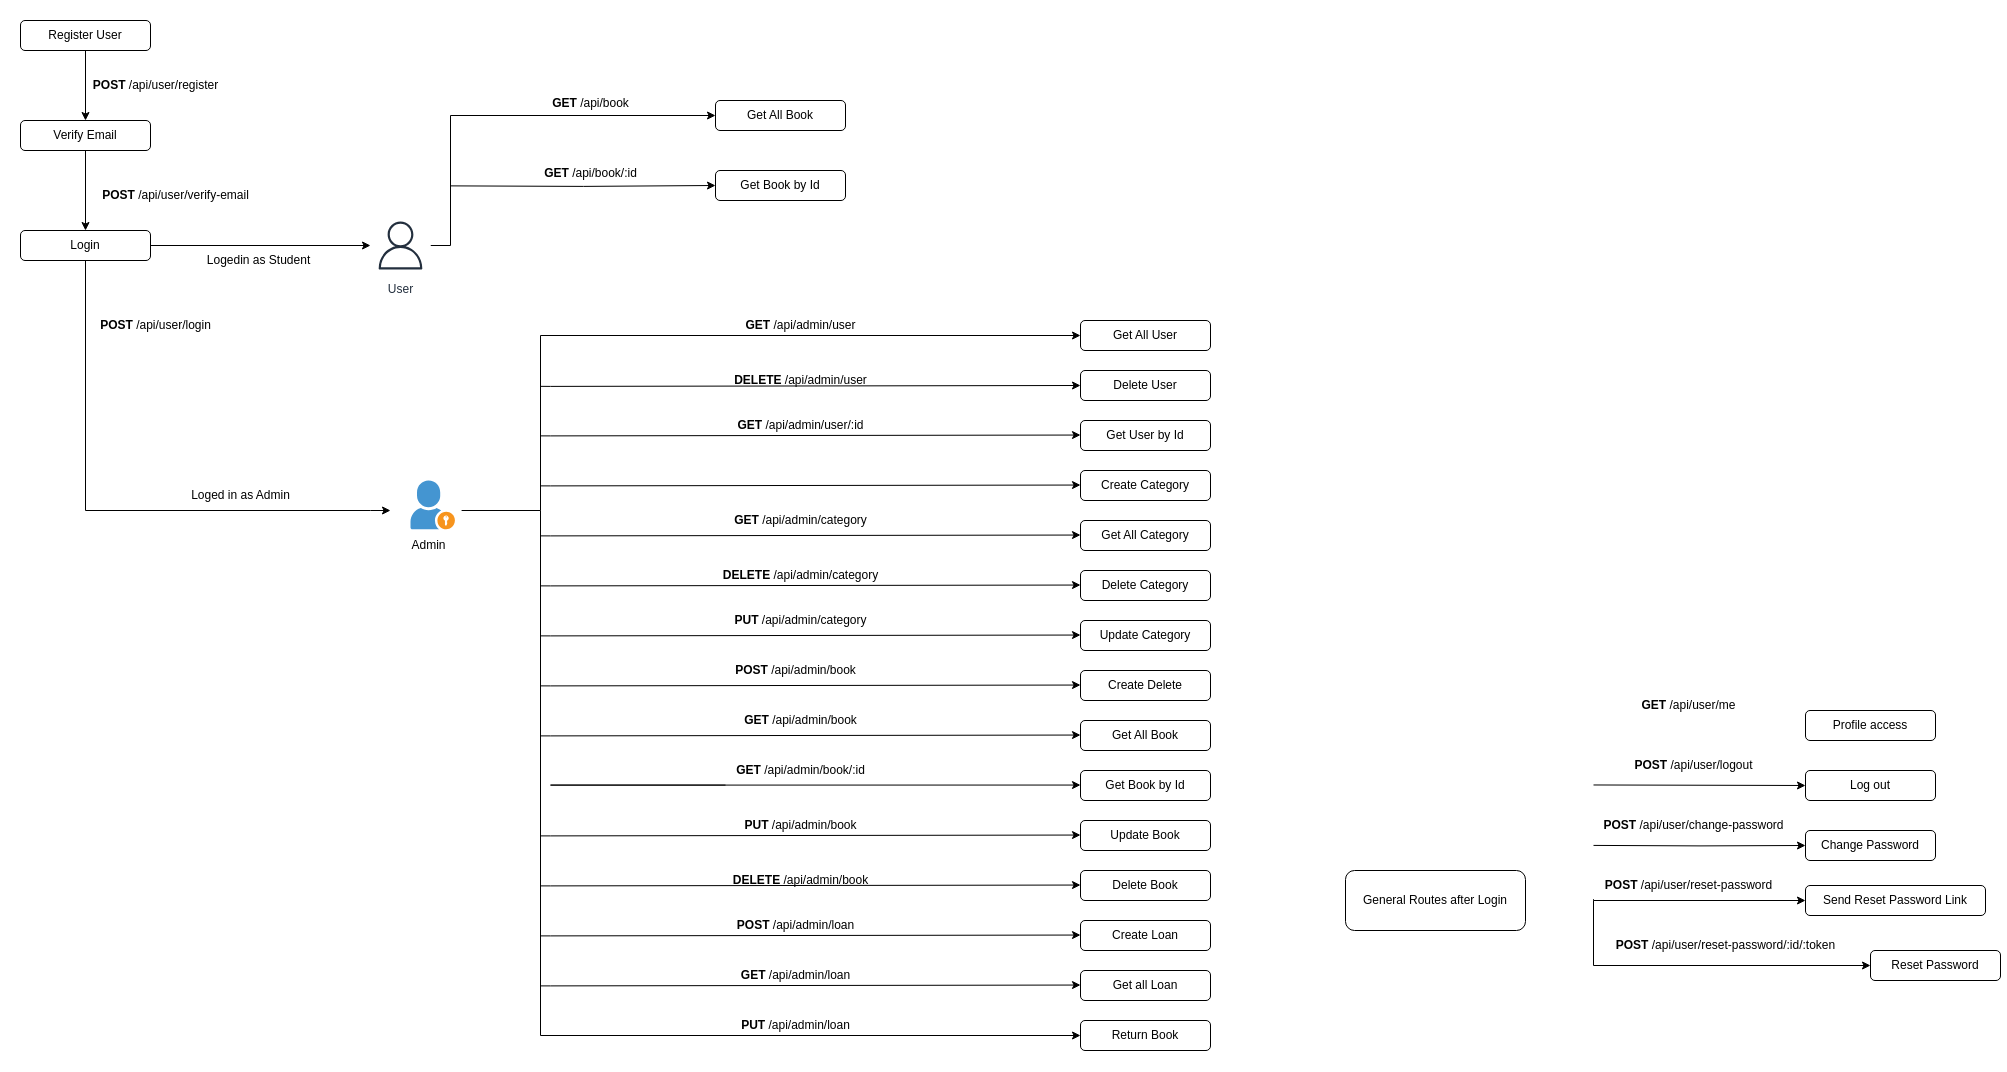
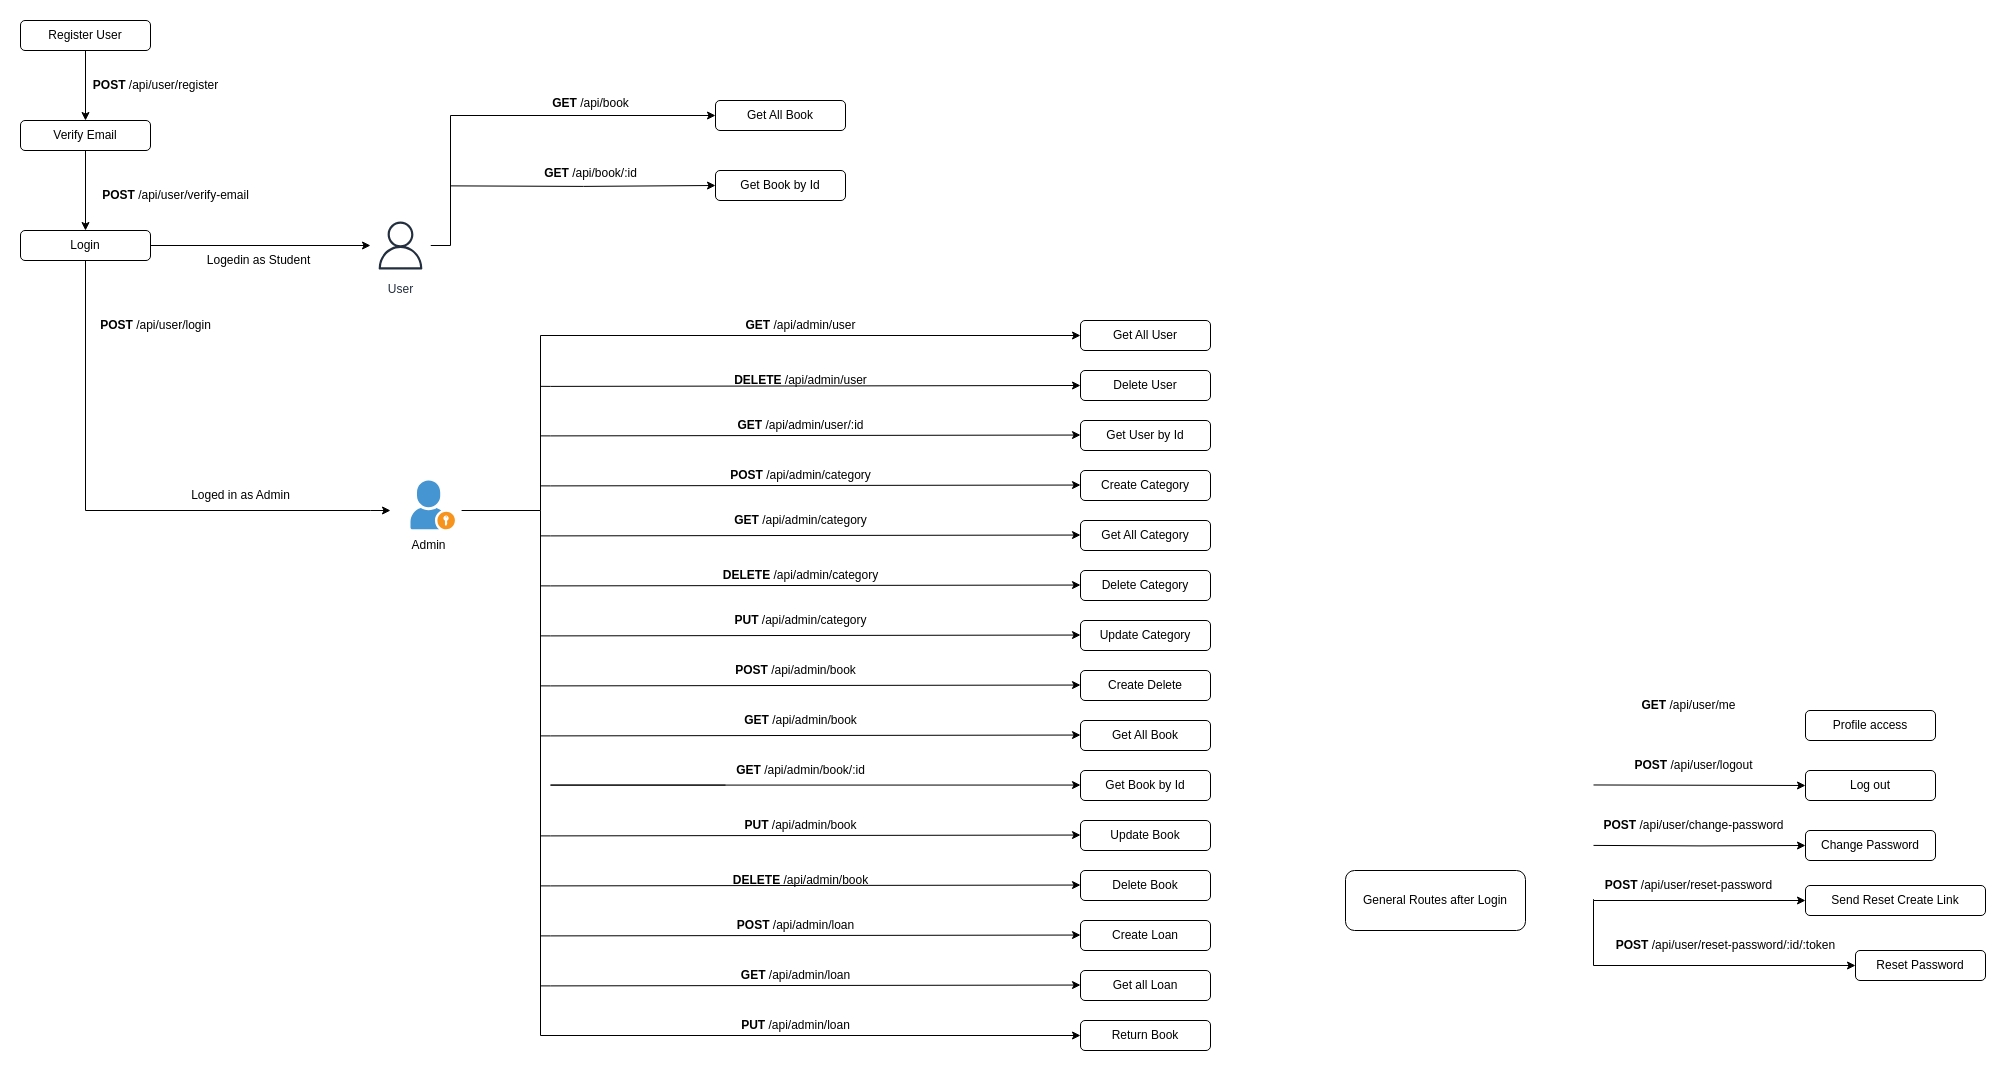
+ <mxCell id="66" value="&lt;b&gt;POST&amp;nbsp;&lt;/b&gt;/api/admin/category" style="text;html=1;align=center;verticalAlign=middle;resizable=0;points=[];autosize=1;strokeColor=none;fillColor=none;" parent="1" vertex="1"><mxGeometry x="720" y="460" width="160" height="30" as="geometry" /></mxCell>
- <mxCell id="29" value="Send Reset Password Link" style="rounded=1;whiteSpace=wrap;html=1;" parent="1" vertex="1"><mxGeometry x="1805" y="885" width="180" height="30" as="geometry" /></mxCell>
+ <mxCell id="29" value="Send Reset Create Link" style="rounded=1;whiteSpace=wrap;html=1;" parent="1" vertex="1"><mxGeometry x="1805" y="885" width="180" height="30" as="geometry" /></mxCell>
- <mxCell id="30" value="Reset Password" style="rounded=1;whiteSpace=wrap;html=1;" parent="1" vertex="1"><mxGeometry x="1870" y="950" width="130" height="30" as="geometry" /></mxCell>
+ <mxCell id="30" value="Reset Password" style="rounded=1;whiteSpace=wrap;html=1;" parent="1" vertex="1"><mxGeometry x="1855" y="950" width="130" height="30" as="geometry" /></mxCell>
